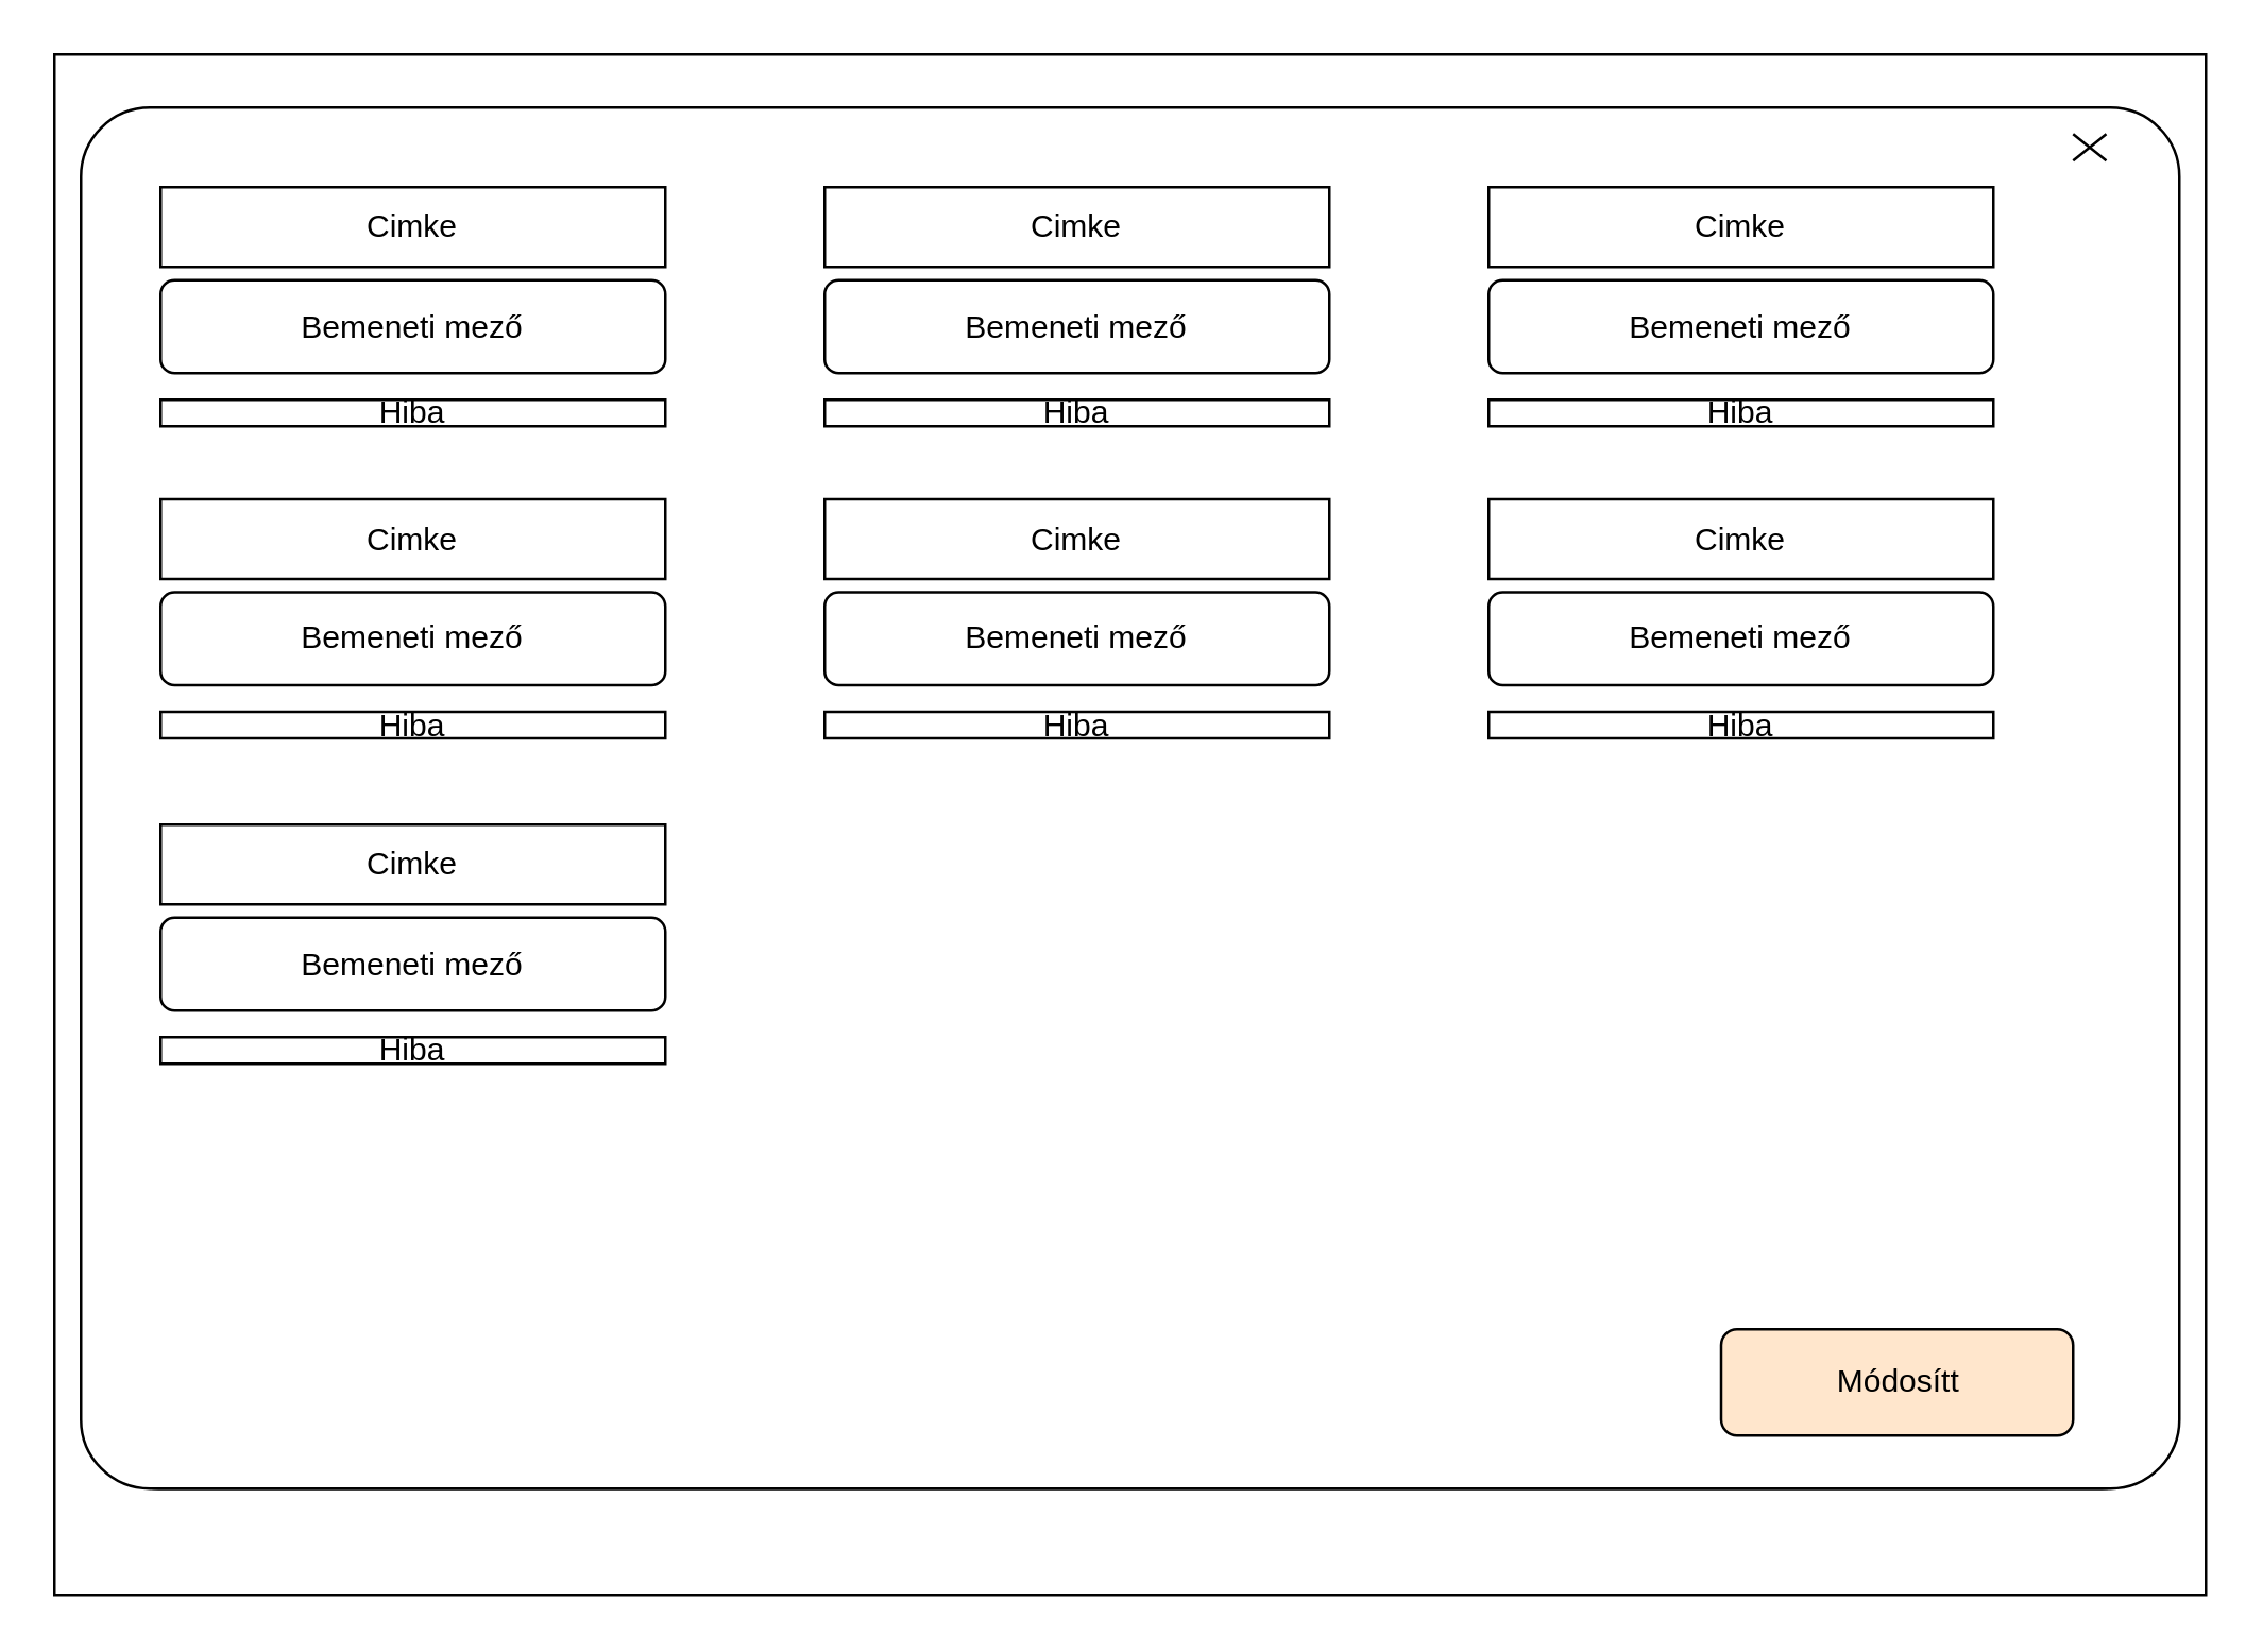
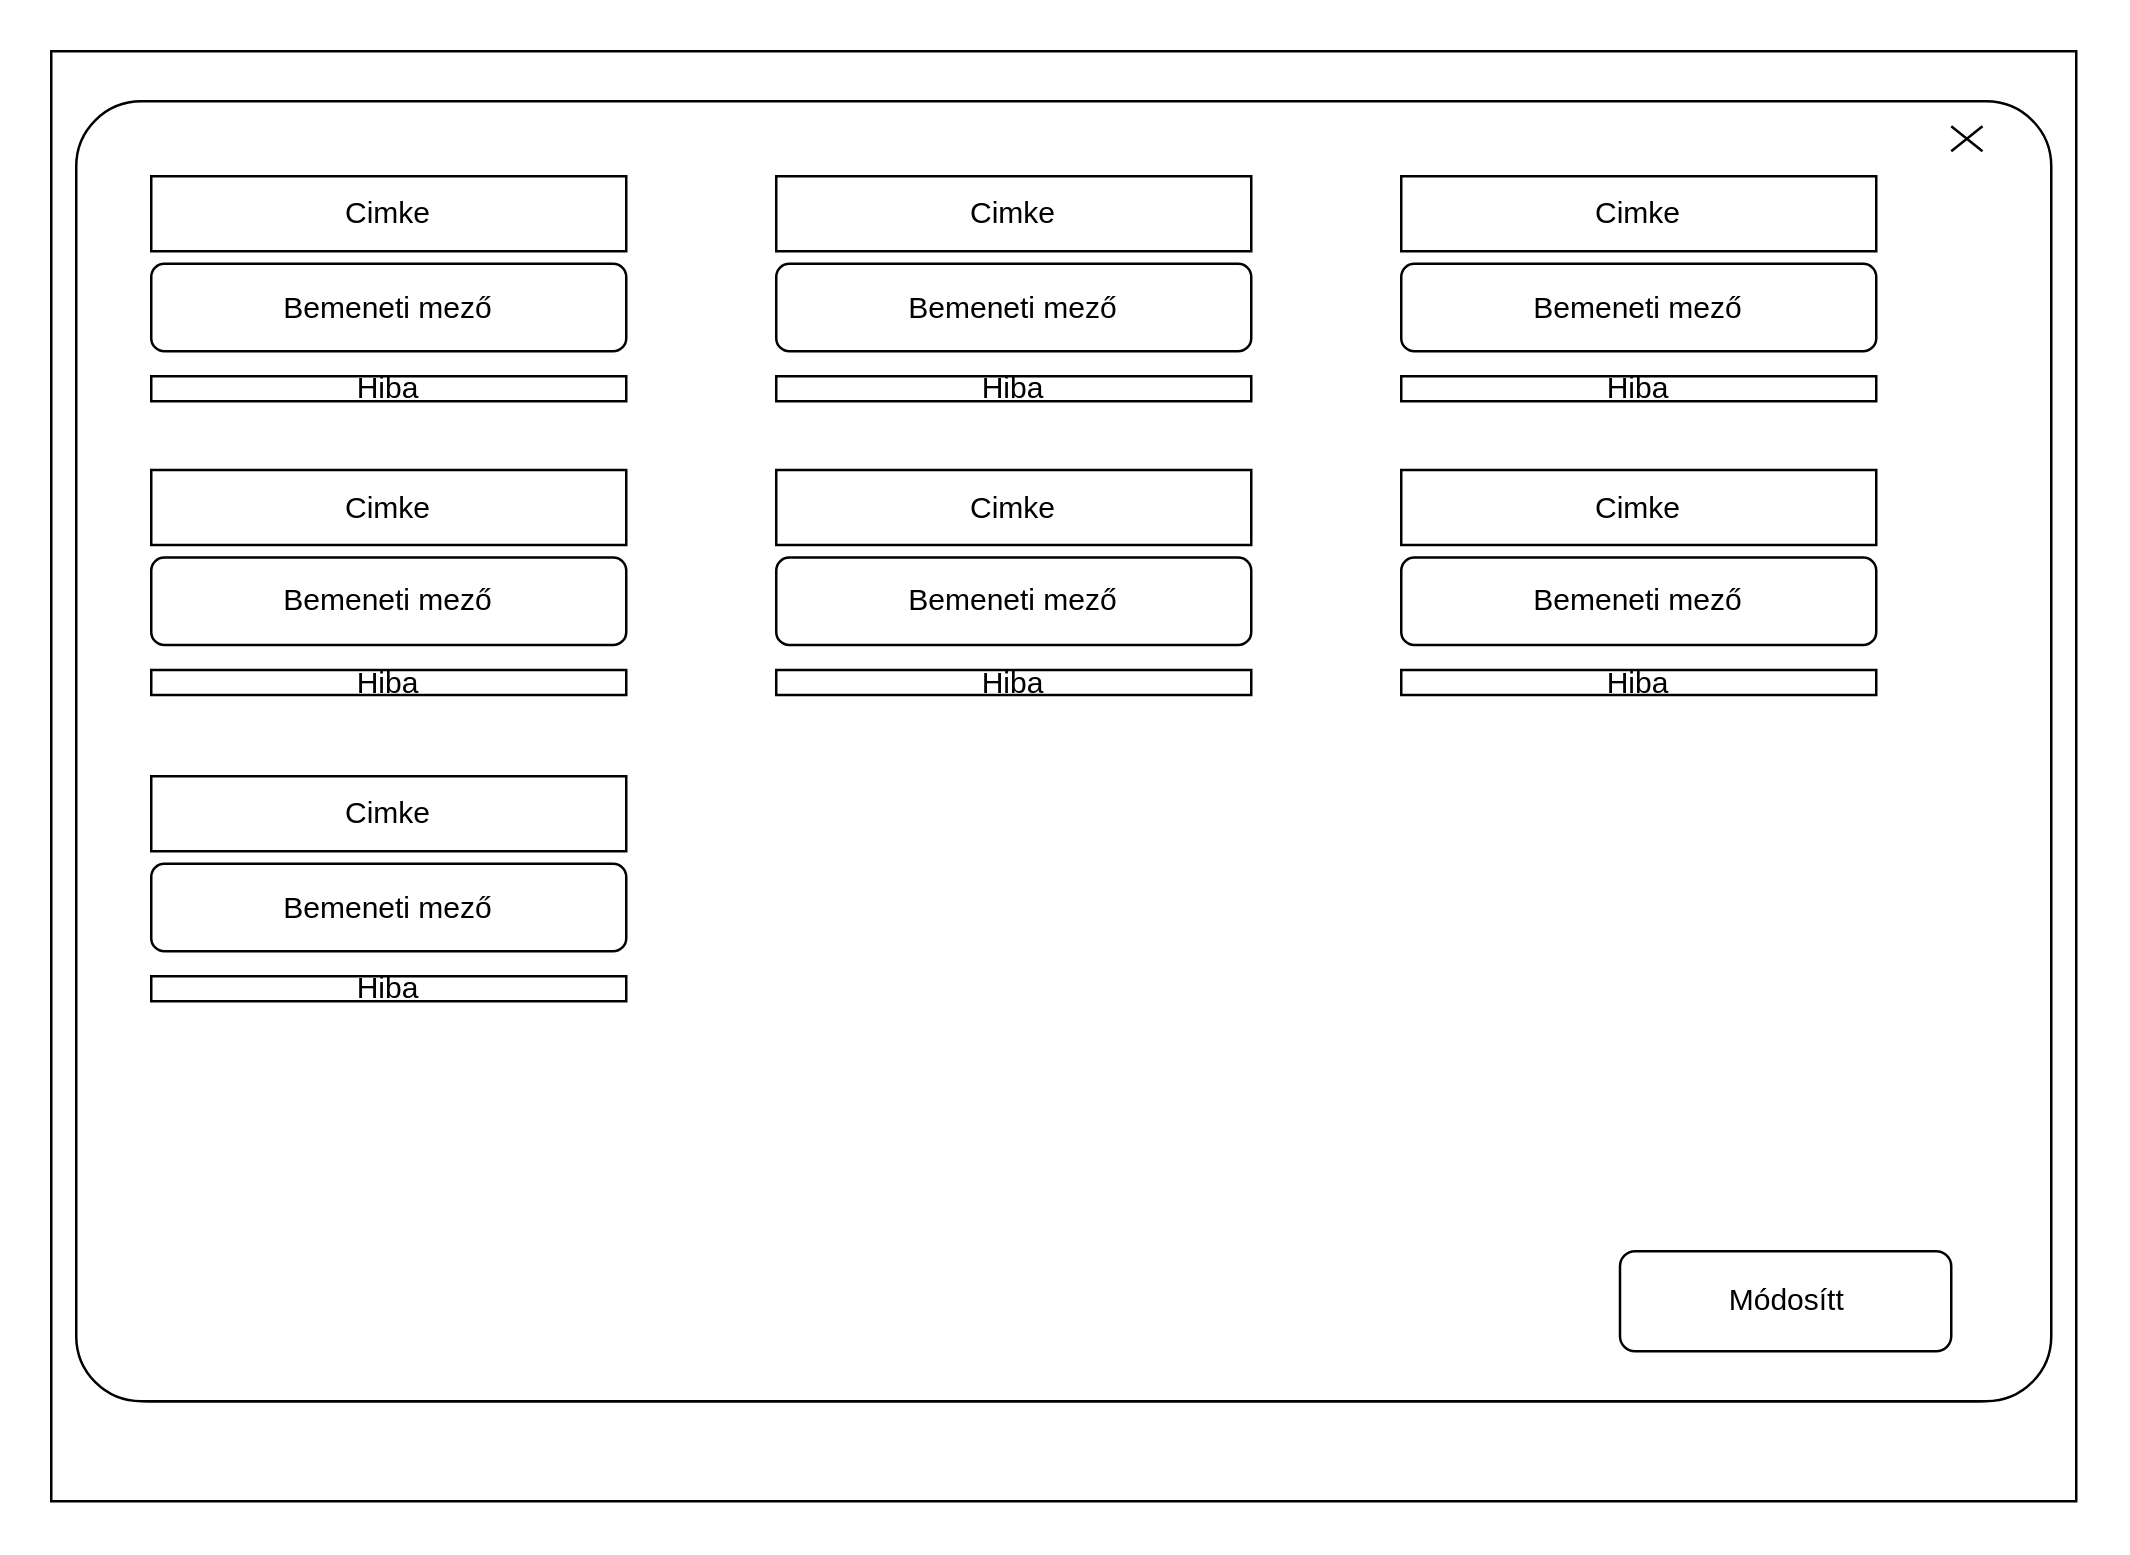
- <mxCell id="51" value="Módosítt" style="rounded=1;whiteSpace=wrap;html=1;fillColor=#ffe6cc;" vertex="1" parent="1"><mxGeometry x="647.5" y="500" width="132.5" height="40" as="geometry" /></mxCell>
+ <mxCell id="51" value="Módosítt" style="rounded=1;whiteSpace=wrap;html=1;" vertex="1" parent="1"><mxGeometry x="647.5" y="500" width="132.5" height="40" as="geometry" /></mxCell>
